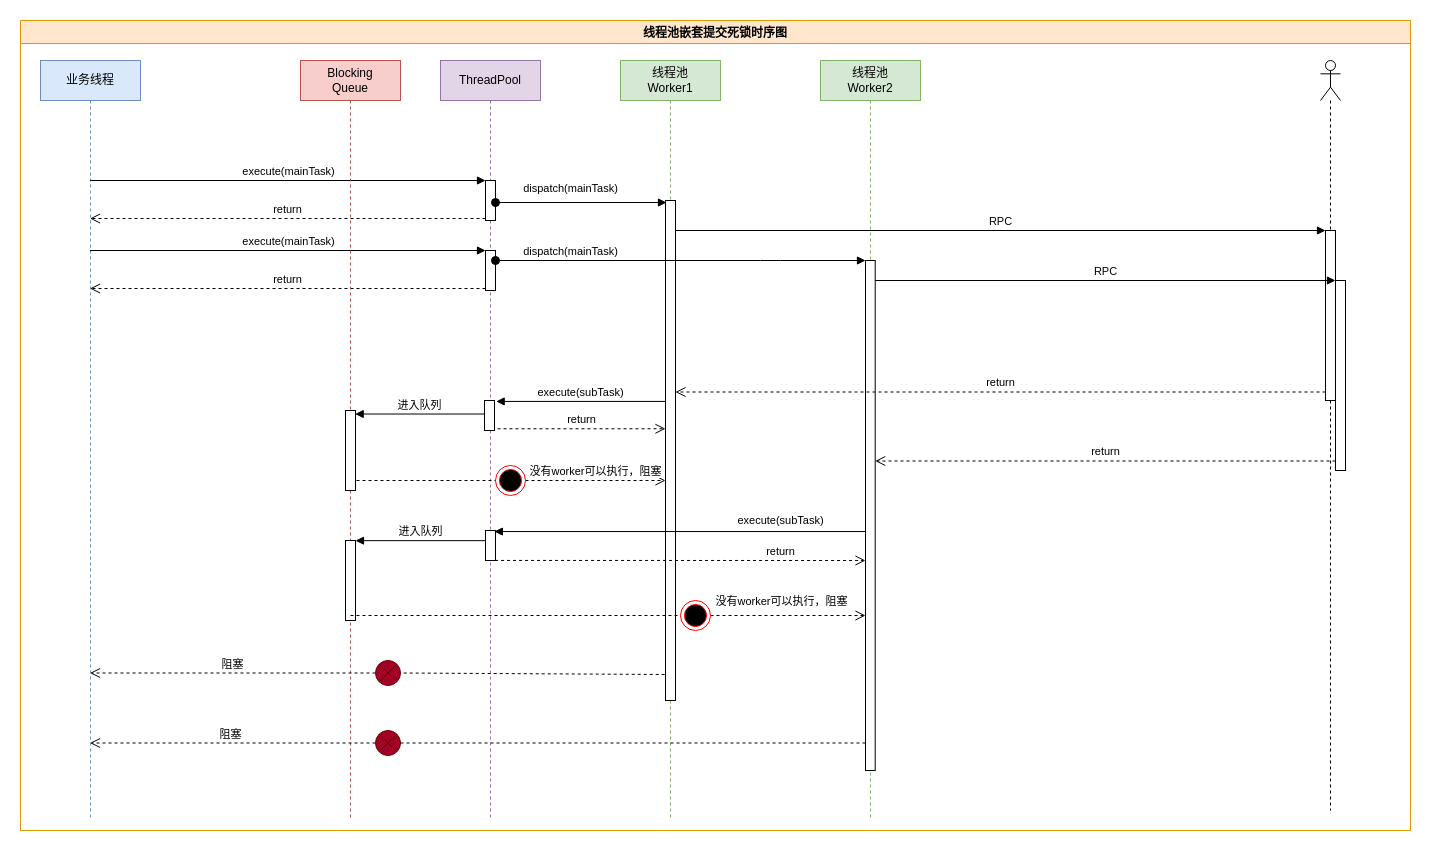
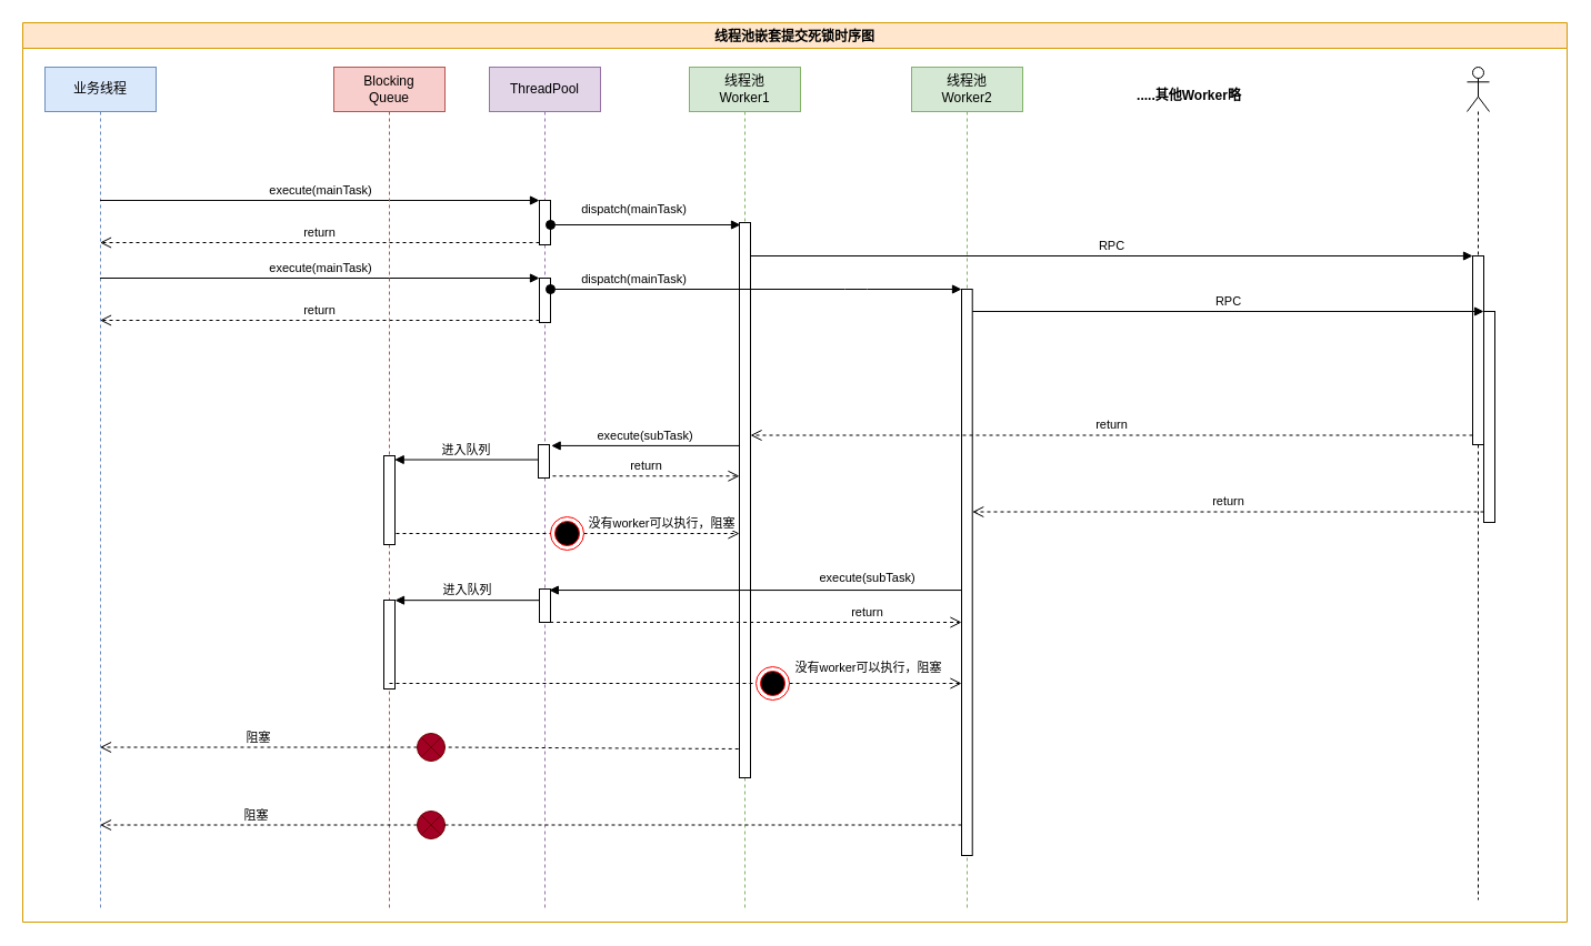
+ <mxCell id="25" value=".....其他Worker略" style="text;align=center;fontStyle=1;verticalAlign=middle;spacingLeft=3;spacingRight=3;strokeColor=none;rotatable=0;points=[[0,0.5],[1,0.5]];portConstraint=eastwest;" vertex="1" parent="1"><mxGeometry x="1020" y="70" width="100" height="30" as="geometry" /></mxCell>
